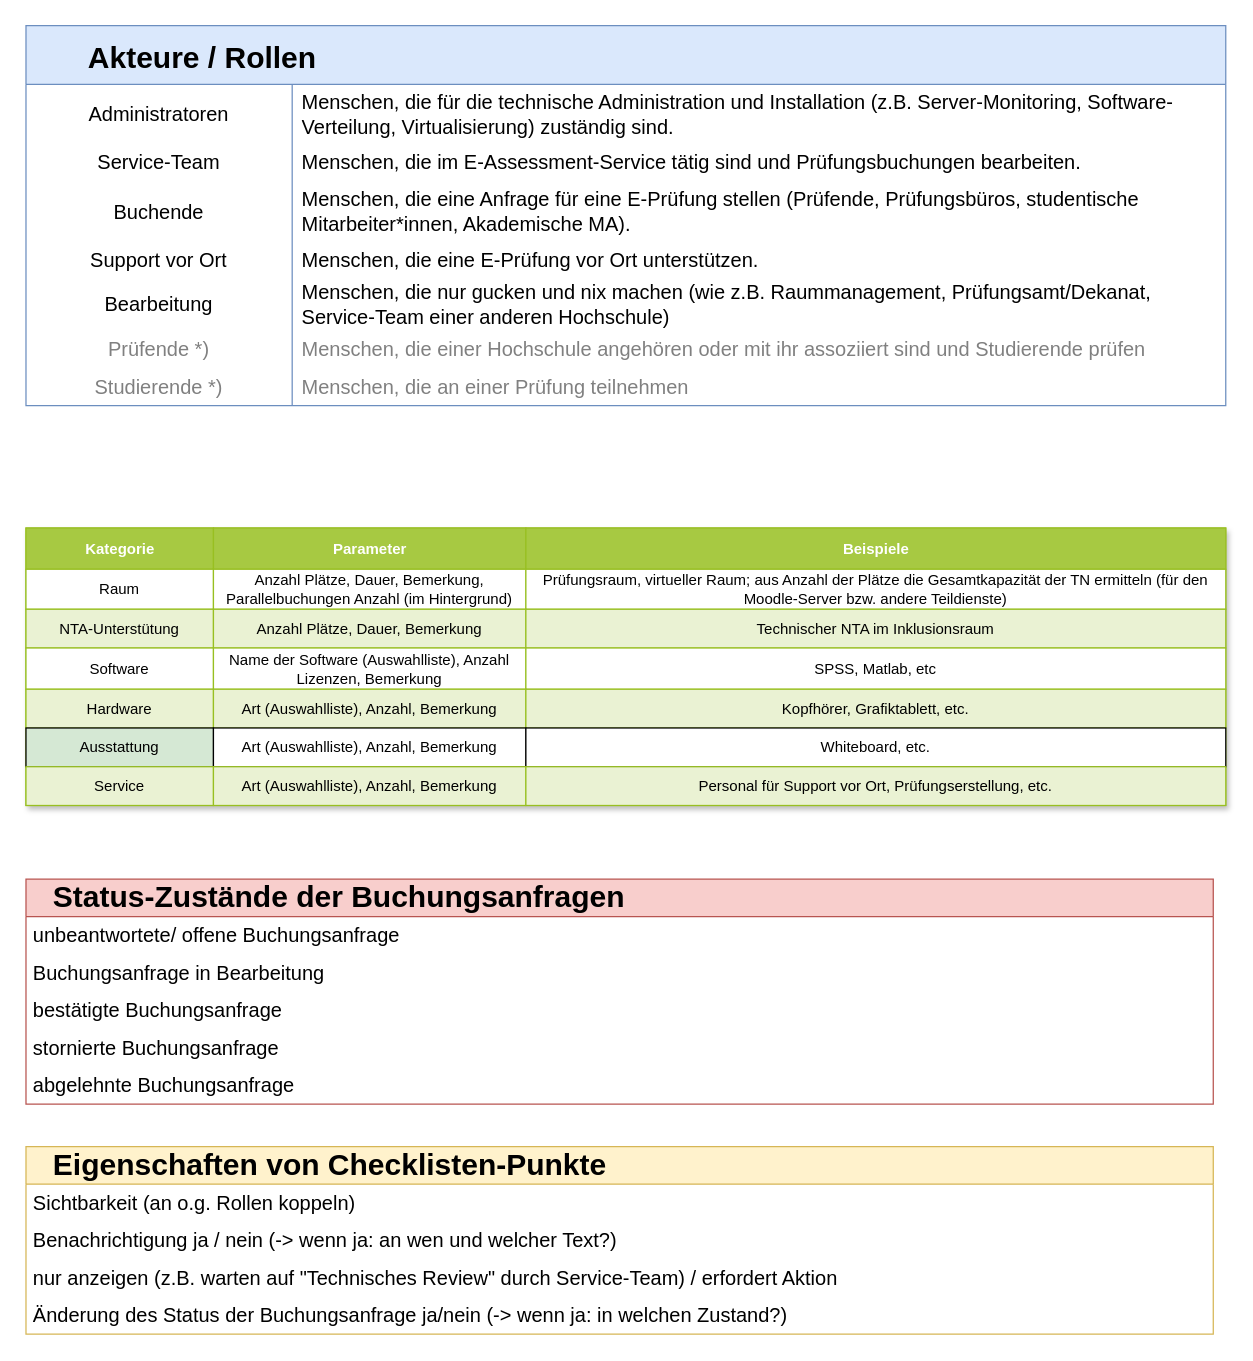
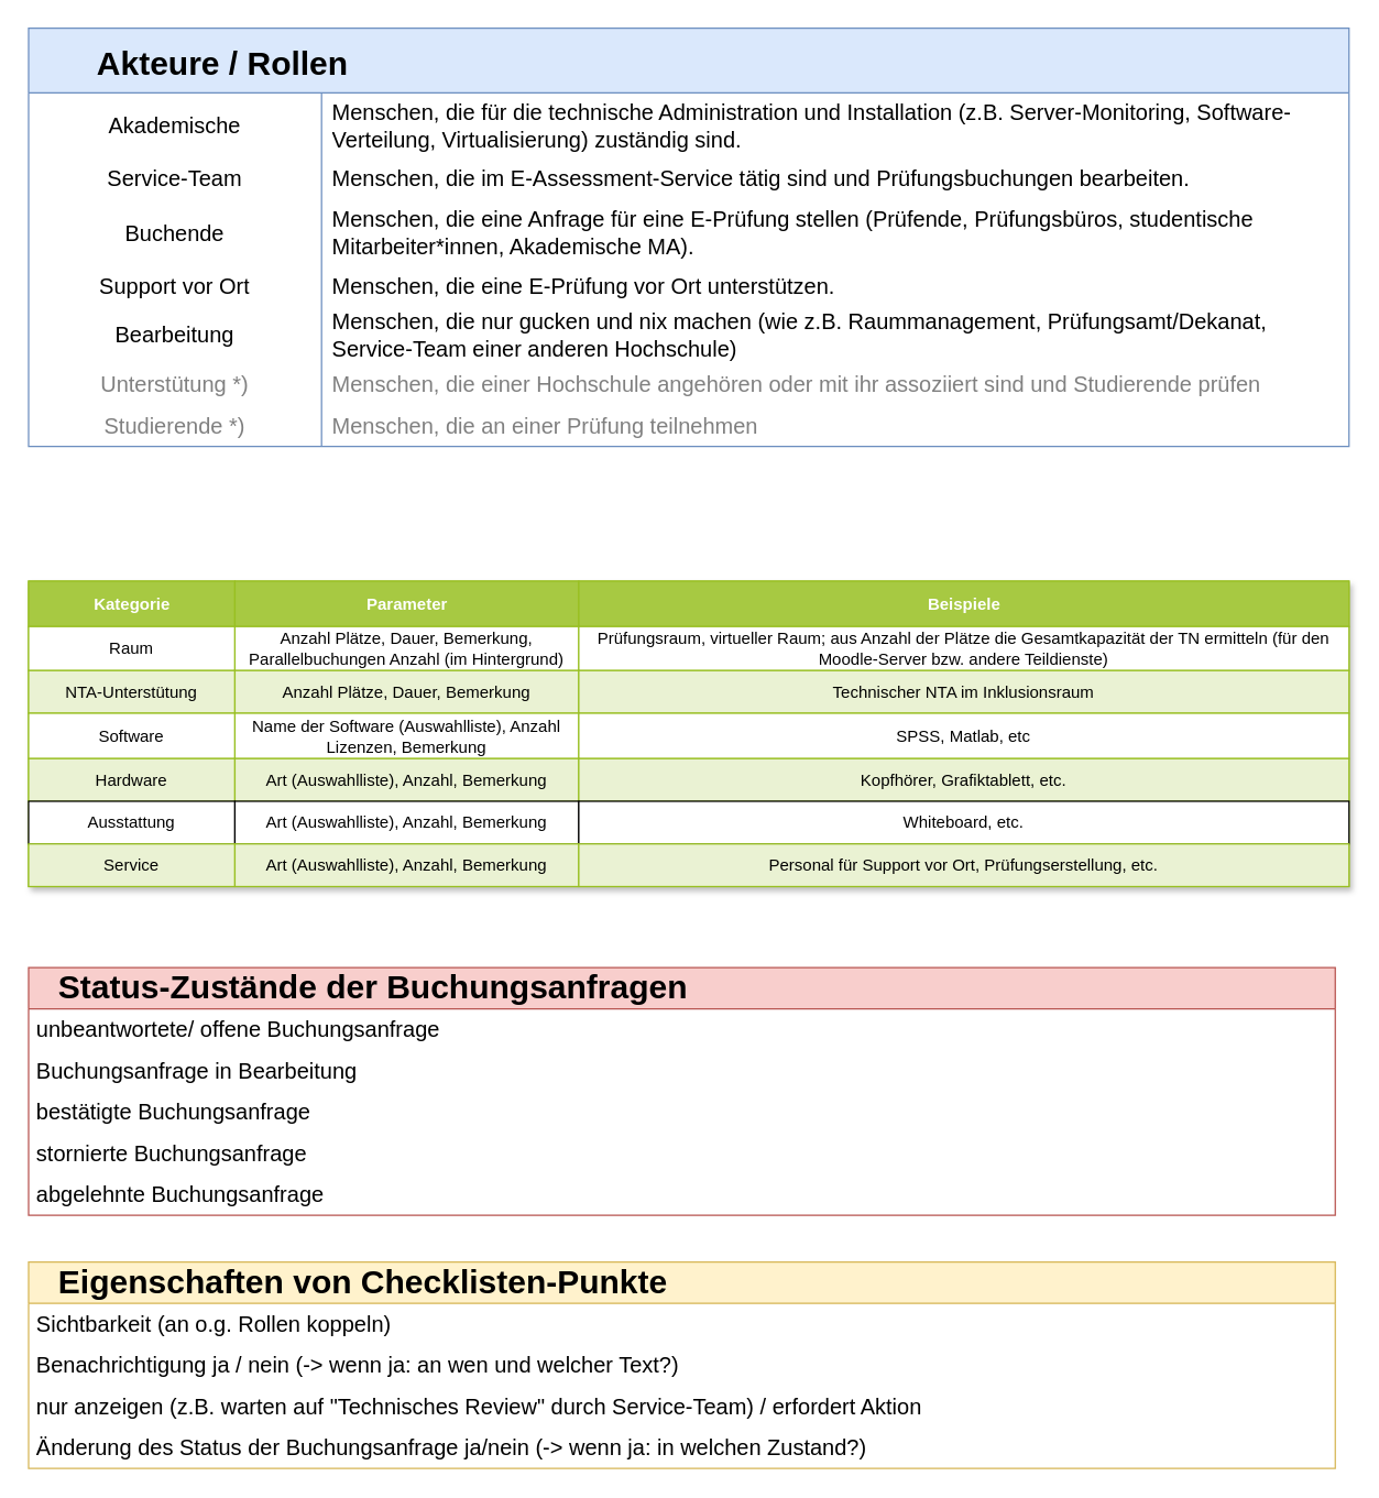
- <mxCell id="4" value="Administratoren" style="shape=partialRectangle;html=1;whiteSpace=wrap;connectable=0;fillColor=none;top=0;left=0;bottom=0;right=0;overflow=hidden;pointerEvents=1;strokeColor=inherit;fontSize=16;" parent="3" vertex="1"><mxGeometry width="213" height="47" as="geometry"><mxRectangle width="213" height="47" as="alternateBounds" /></mxGeometry></mxCell>
+ <mxCell id="4" value="Akademische" style="shape=partialRectangle;html=1;whiteSpace=wrap;connectable=0;fillColor=none;top=0;left=0;bottom=0;right=0;overflow=hidden;pointerEvents=1;strokeColor=inherit;fontSize=16;" parent="3" vertex="1"><mxGeometry width="213" height="47" as="geometry"><mxRectangle width="213" height="47" as="alternateBounds" /></mxGeometry></mxCell>
- <mxCell id="19" value="&lt;font color=&quot;#808080&quot;&gt;Prüfende *)&lt;/font&gt;" style="shape=partialRectangle;html=1;whiteSpace=wrap;connectable=0;fillColor=none;top=0;left=0;bottom=0;right=0;overflow=hidden;strokeColor=inherit;fontSize=16;" parent="18" vertex="1"><mxGeometry width="213" height="30" as="geometry"><mxRectangle width="213" height="30" as="alternateBounds" /></mxGeometry></mxCell>
+ <mxCell id="19" value="&lt;font color=&quot;#808080&quot;&gt;Unterstütung *)&lt;/font&gt;" style="shape=partialRectangle;html=1;whiteSpace=wrap;connectable=0;fillColor=none;top=0;left=0;bottom=0;right=0;overflow=hidden;strokeColor=inherit;fontSize=16;" parent="18" vertex="1"><mxGeometry width="213" height="30" as="geometry"><mxRectangle width="213" height="30" as="alternateBounds" /></mxGeometry></mxCell>
- <mxCell id="46" value="Ausstattung" style="connectable=0;recursiveResize=0;whiteSpace=wrap;html=1;fillColor=#d5e8d4;" parent="45" vertex="1"><mxGeometry width="150" height="31" as="geometry"><mxRectangle width="150" height="31" as="alternateBounds" /></mxGeometry></mxCell>
+ <mxCell id="46" value="Ausstattung" style="connectable=0;recursiveResize=0;whiteSpace=wrap;html=1;" parent="45" vertex="1"><mxGeometry width="150" height="31" as="geometry"><mxRectangle width="150" height="31" as="alternateBounds" /></mxGeometry></mxCell>
